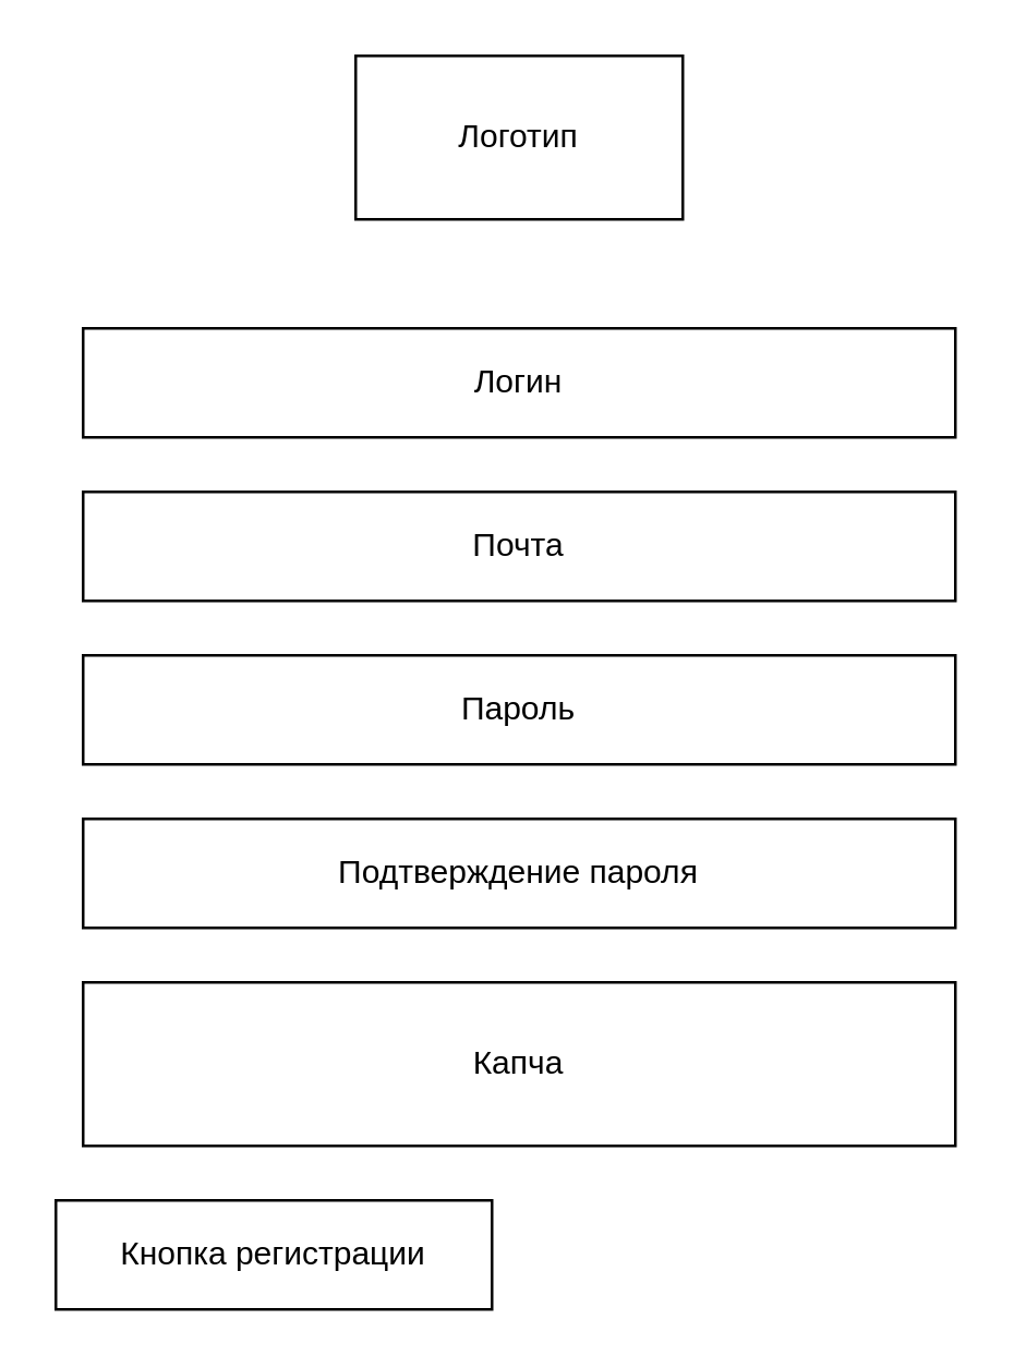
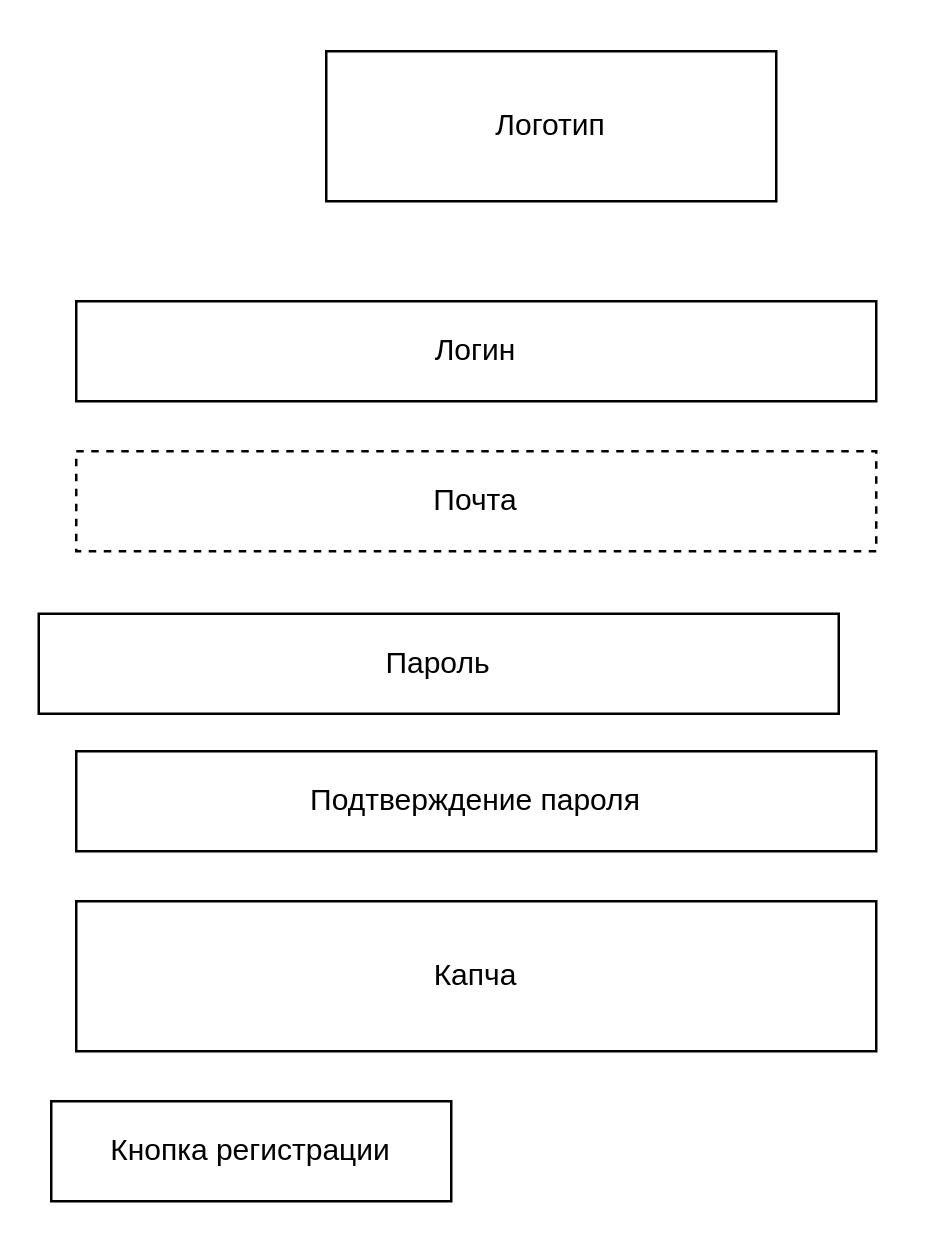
- <mxCell id="2" value="&lt;font style=&quot;vertical-align: inherit;&quot;&gt;&lt;font style=&quot;vertical-align: inherit;&quot;&gt;Логотип&lt;/font&gt;&lt;/font&gt;" style="rounded=0;whiteSpace=wrap;html=1;" vertex="1" parent="1"><mxGeometry x="130" y="20" width="120" height="60" as="geometry" /></mxCell>
+ <mxCell id="2" value="&lt;font style=&quot;vertical-align: inherit;&quot;&gt;&lt;font style=&quot;vertical-align: inherit;&quot;&gt;Логотип&lt;/font&gt;&lt;/font&gt;" style="rounded=0;whiteSpace=wrap;html=1;" vertex="1" parent="1"><mxGeometry x="130" y="20" width="180" height="60" as="geometry" /></mxCell>
- <mxCell id="4" value="&lt;font style=&quot;vertical-align: inherit;&quot;&gt;&lt;font style=&quot;vertical-align: inherit;&quot;&gt;&lt;font style=&quot;vertical-align: inherit;&quot;&gt;&lt;font style=&quot;vertical-align: inherit;&quot;&gt;&lt;font style=&quot;vertical-align: inherit;&quot;&gt;&lt;font style=&quot;vertical-align: inherit;&quot;&gt;Почта&lt;/font&gt;&lt;/font&gt;&lt;/font&gt;&lt;/font&gt;&lt;/font&gt;&lt;/font&gt;" style="rounded=0;whiteSpace=wrap;html=1;" vertex="1" parent="1"><mxGeometry x="30" y="180" width="320" height="40" as="geometry" /></mxCell>
+ <mxCell id="4" value="&lt;font style=&quot;vertical-align: inherit;&quot;&gt;&lt;font style=&quot;vertical-align: inherit;&quot;&gt;&lt;font style=&quot;vertical-align: inherit;&quot;&gt;&lt;font style=&quot;vertical-align: inherit;&quot;&gt;&lt;font style=&quot;vertical-align: inherit;&quot;&gt;&lt;font style=&quot;vertical-align: inherit;&quot;&gt;Почта&lt;/font&gt;&lt;/font&gt;&lt;/font&gt;&lt;/font&gt;&lt;/font&gt;&lt;/font&gt;" style="rounded=0;whiteSpace=wrap;html=1;dashed=1;" vertex="1" parent="1"><mxGeometry x="30" y="180" width="320" height="40" as="geometry" /></mxCell>
- <mxCell id="5" value="&lt;font style=&quot;vertical-align: inherit;&quot;&gt;&lt;font style=&quot;vertical-align: inherit;&quot;&gt;&lt;font style=&quot;vertical-align: inherit;&quot;&gt;&lt;font style=&quot;vertical-align: inherit;&quot;&gt;&lt;font style=&quot;vertical-align: inherit;&quot;&gt;&lt;font style=&quot;vertical-align: inherit;&quot;&gt;&lt;font style=&quot;vertical-align: inherit;&quot;&gt;&lt;font style=&quot;vertical-align: inherit;&quot;&gt;Пароль&lt;/font&gt;&lt;/font&gt;&lt;/font&gt;&lt;/font&gt;&lt;/font&gt;&lt;/font&gt;&lt;/font&gt;&lt;/font&gt;" style="rounded=0;whiteSpace=wrap;html=1;" vertex="1" parent="1"><mxGeometry x="30" y="240" width="320" height="40" as="geometry" /></mxCell>
+ <mxCell id="5" value="&lt;font style=&quot;vertical-align: inherit;&quot;&gt;&lt;font style=&quot;vertical-align: inherit;&quot;&gt;&lt;font style=&quot;vertical-align: inherit;&quot;&gt;&lt;font style=&quot;vertical-align: inherit;&quot;&gt;&lt;font style=&quot;vertical-align: inherit;&quot;&gt;&lt;font style=&quot;vertical-align: inherit;&quot;&gt;&lt;font style=&quot;vertical-align: inherit;&quot;&gt;&lt;font style=&quot;vertical-align: inherit;&quot;&gt;Пароль&lt;/font&gt;&lt;/font&gt;&lt;/font&gt;&lt;/font&gt;&lt;/font&gt;&lt;/font&gt;&lt;/font&gt;&lt;/font&gt;" style="rounded=0;whiteSpace=wrap;html=1;" vertex="1" parent="1"><mxGeometry x="15" y="245" width="320" height="40" as="geometry" /></mxCell>
